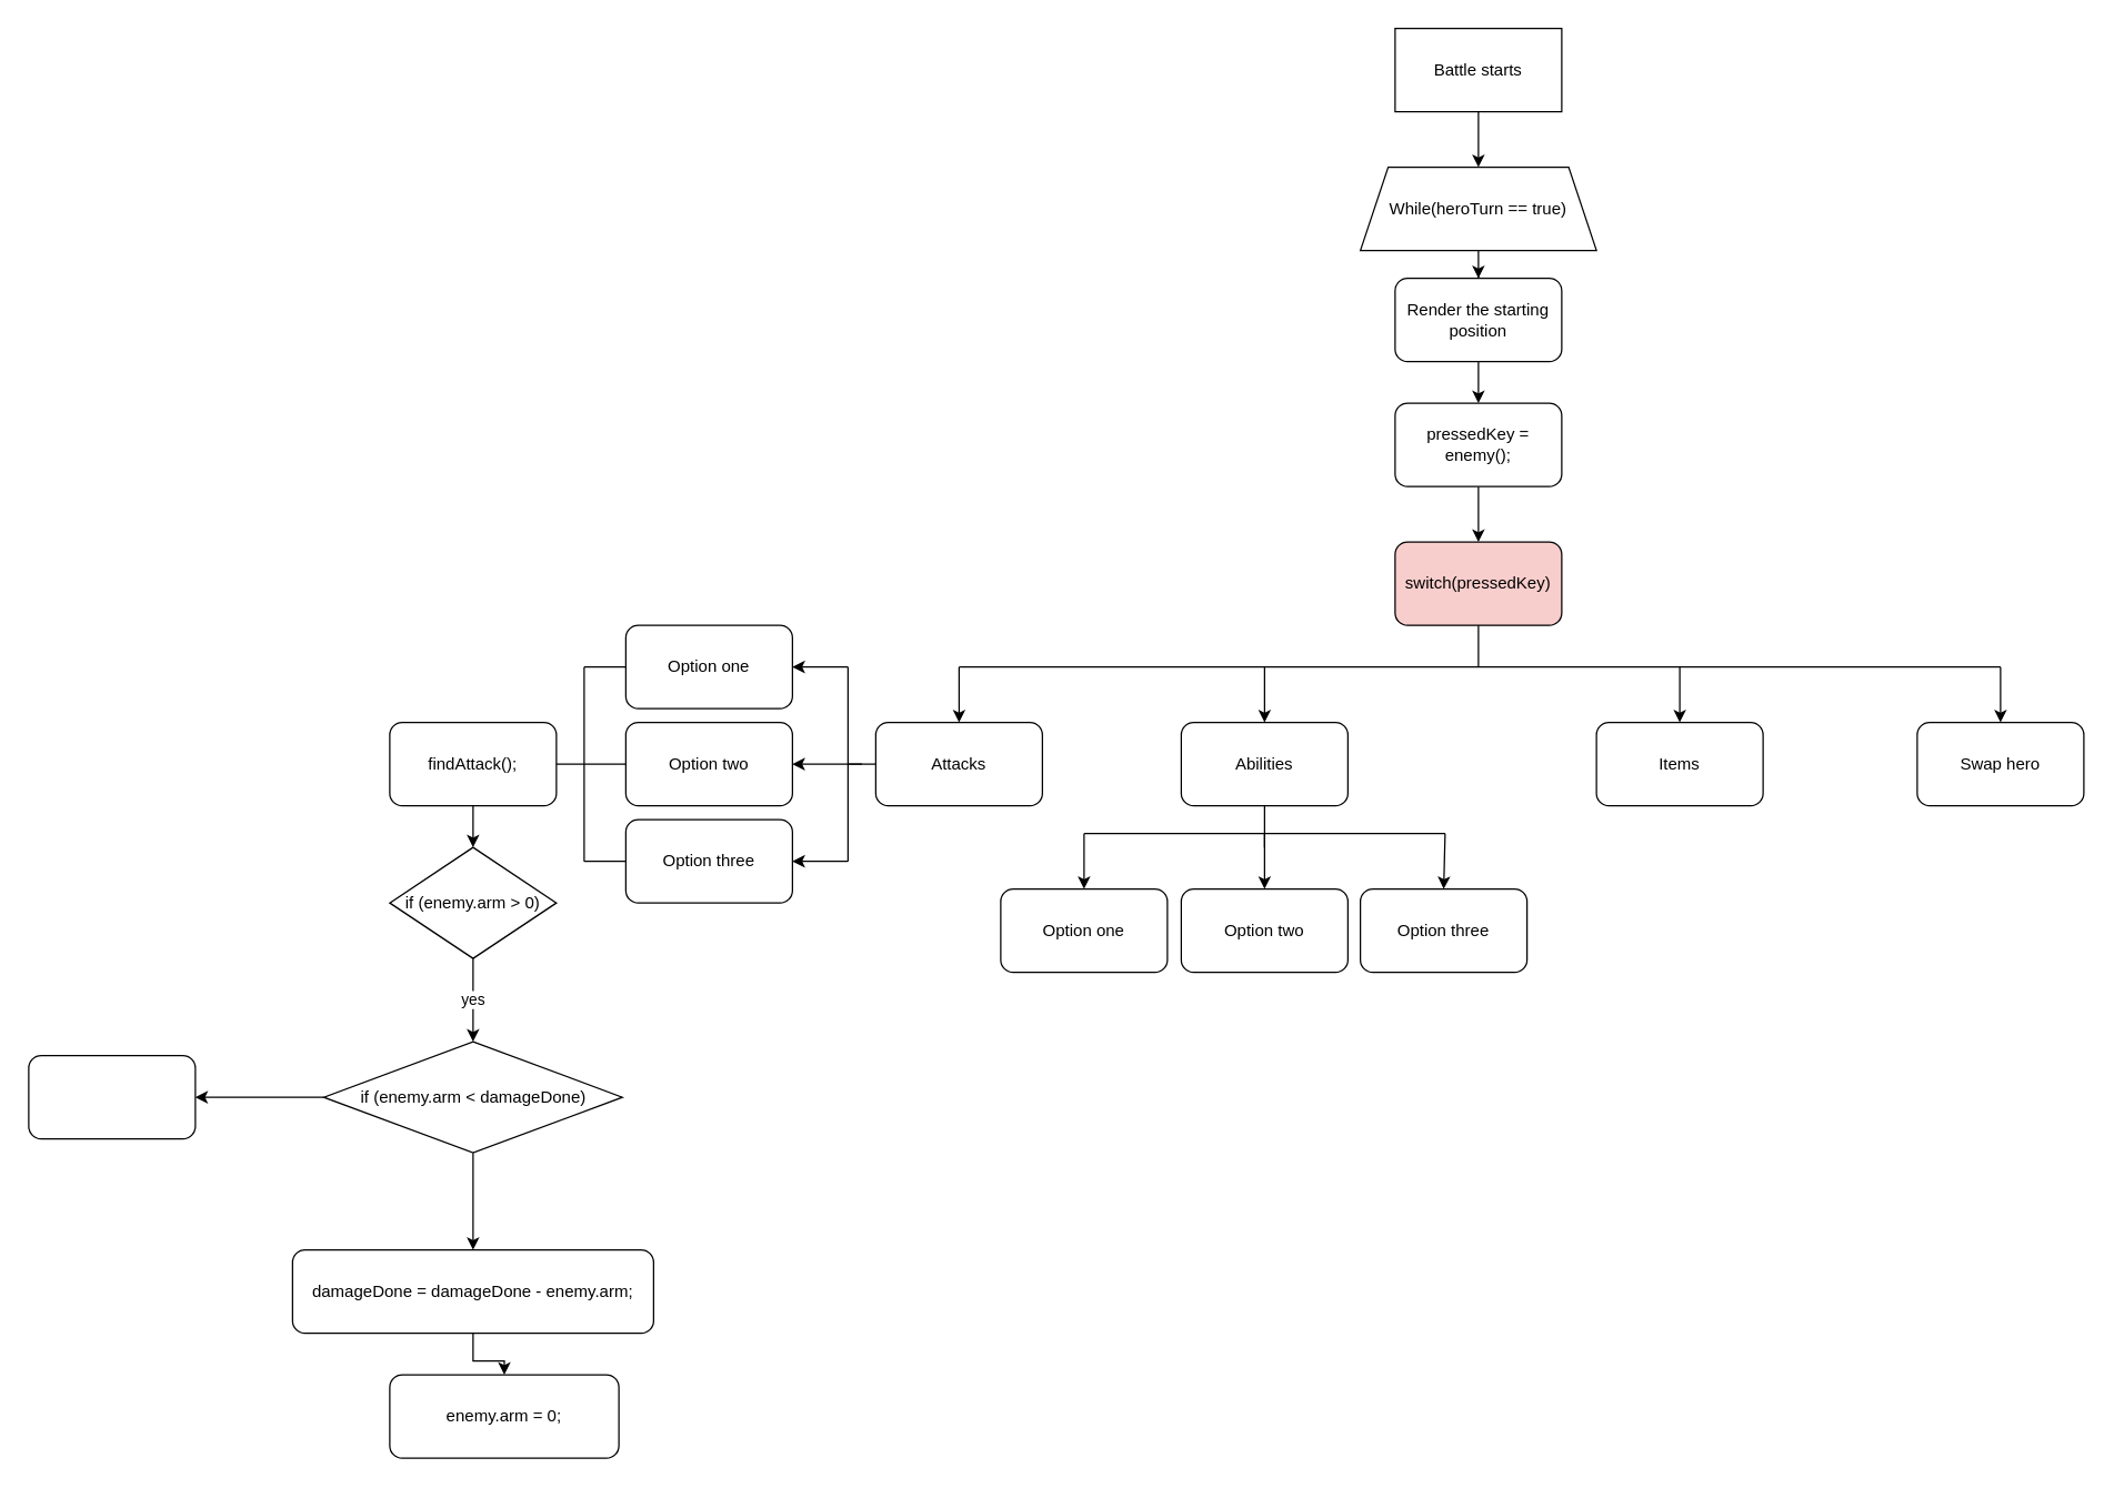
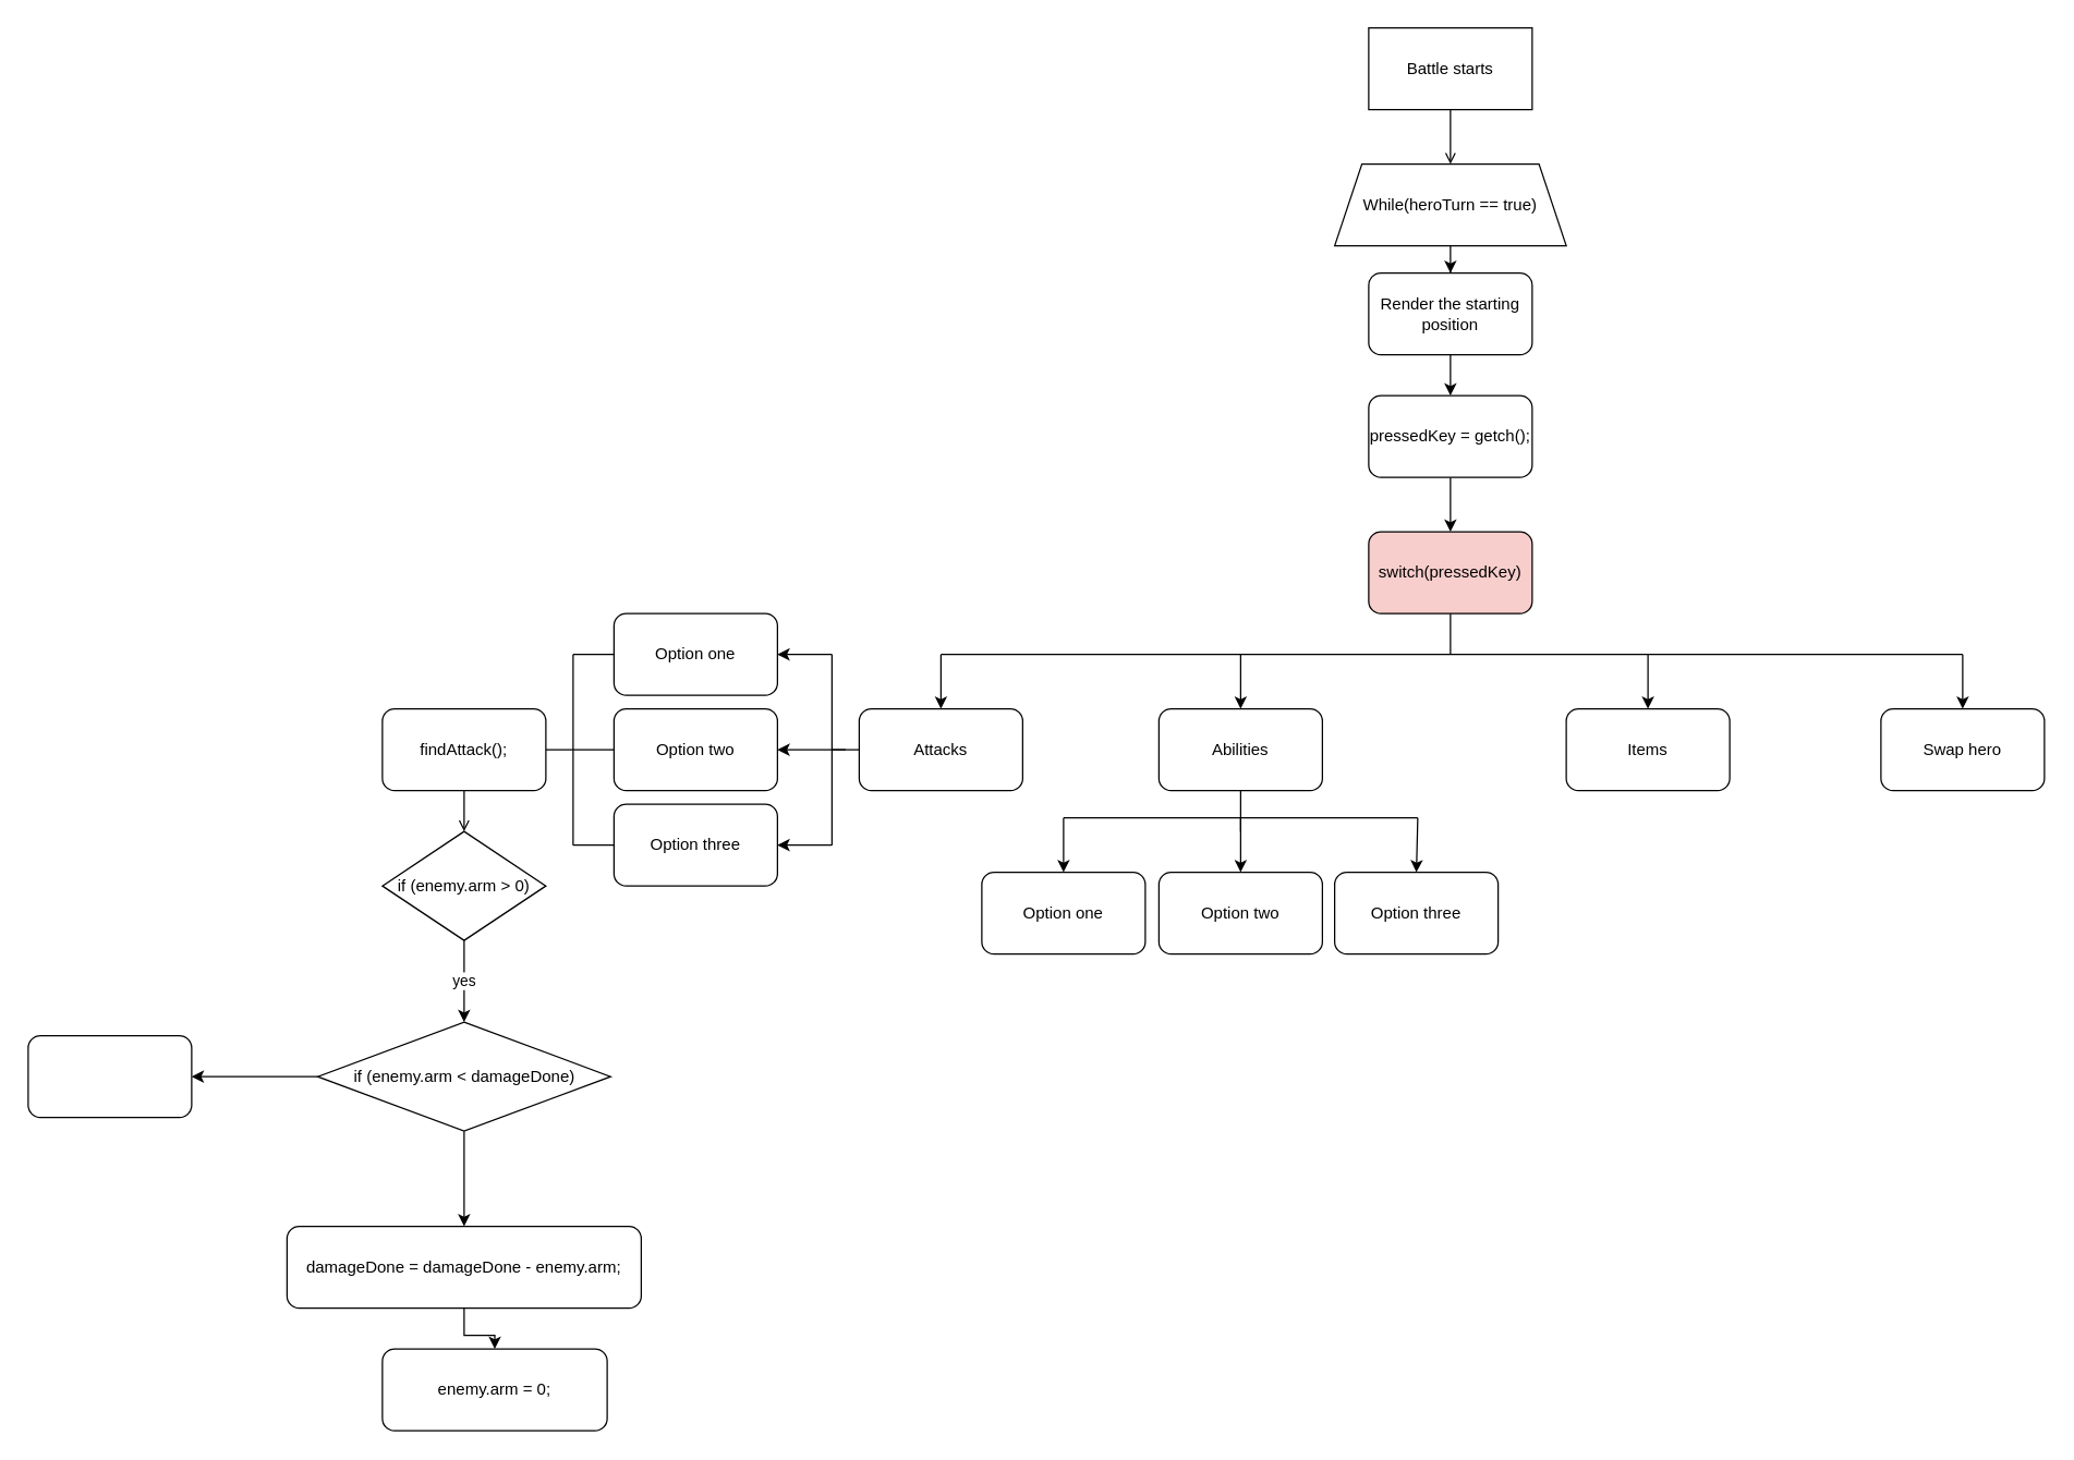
- <mxCell id="2" value="" style="edgeStyle=orthogonalEdgeStyle;rounded=0;orthogonalLoop=1;jettySize=auto;html=1;" edge="1" parent="1" source="3" target="5"><mxGeometry relative="1" as="geometry" /></mxCell>
+ <mxCell id="2" value="" style="edgeStyle=orthogonalEdgeStyle;rounded=0;orthogonalLoop=1;jettySize=auto;html=1;endArrow=open;" edge="1" parent="1" source="3" target="5"><mxGeometry relative="1" as="geometry" /></mxCell>
- <mxCell id="9" value="pressedKey = enemy();" style="rounded=1;whiteSpace=wrap;html=1;" vertex="1" parent="1"><mxGeometry x="1004" y="290" width="120" height="60" as="geometry" /></mxCell>
+ <mxCell id="9" value="pressedKey = getch();" style="rounded=1;whiteSpace=wrap;html=1;" vertex="1" parent="1"><mxGeometry x="1004" y="290" width="120" height="60" as="geometry" /></mxCell>
- <mxCell id="37" value="" style="edgeStyle=orthogonalEdgeStyle;rounded=0;orthogonalLoop=1;jettySize=auto;html=1;" edge="1" parent="1" source="38" target="45"><mxGeometry relative="1" as="geometry" /></mxCell>
+ <mxCell id="37" value="" style="edgeStyle=orthogonalEdgeStyle;rounded=0;orthogonalLoop=1;jettySize=auto;html=1;endArrow=open;" edge="1" parent="1" source="38" target="45"><mxGeometry relative="1" as="geometry" /></mxCell>
